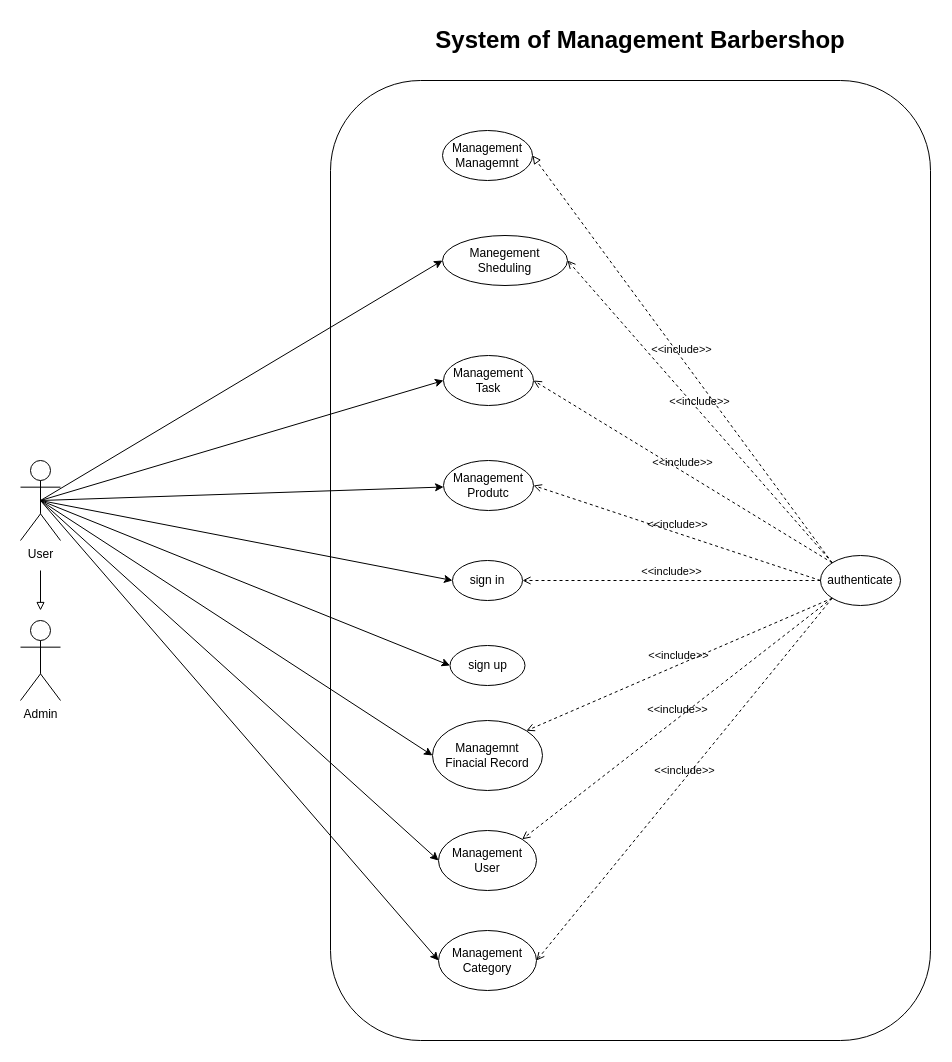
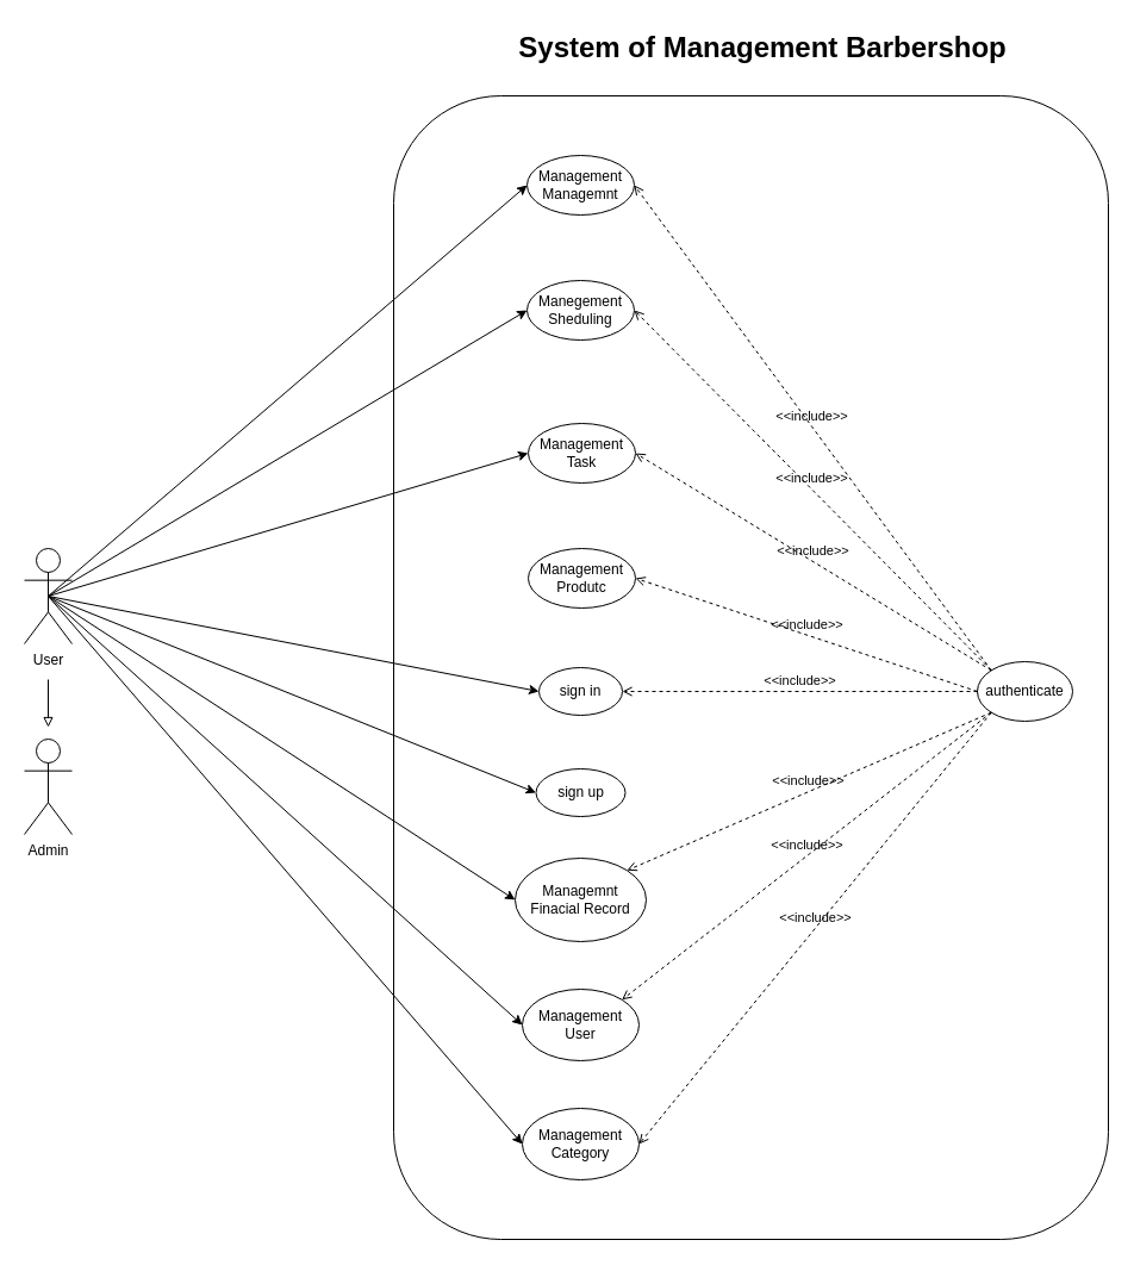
- <mxCell id="26" value="&amp;lt;&amp;lt;include&amp;gt;&amp;gt;" style="html=1;verticalAlign=bottom;labelBackgroundColor=none;endArrow=block;endFill=0;dashed=1;rounded=0;entryX=1;entryY=0.5;entryDx=0;entryDy=0;exitX=0;exitY=0;exitDx=0;exitDy=0;" edge="1" parent="1" source="17" target="25"><mxGeometry x="0.004" width="160" relative="1" as="geometry"><mxPoint x="710" y="245" as="sourcePoint" /><mxPoint x="563" y="175" as="targetPoint" /><mxPoint as="offset" /></mxGeometry></mxCell>
+ <mxCell id="26" value="&amp;lt;&amp;lt;include&amp;gt;&amp;gt;" style="html=1;verticalAlign=bottom;labelBackgroundColor=none;endArrow=open;endFill=0;dashed=1;rounded=0;entryX=1;entryY=0.5;entryDx=0;entryDy=0;exitX=0;exitY=0;exitDx=0;exitDy=0;" edge="1" parent="1" source="17" target="25"><mxGeometry x="0.004" width="160" relative="1" as="geometry"><mxPoint x="710" y="245" as="sourcePoint" /><mxPoint x="563" y="175" as="targetPoint" /><mxPoint as="offset" /></mxGeometry></mxCell>
- <mxCell id="21" value="Manegement Sheduling" style="ellipse;whiteSpace=wrap;html=1;" vertex="1" parent="1"><mxGeometry x="442" y="235" width="125" height="50" as="geometry" /></mxCell>
+ <mxCell id="21" value="Manegement Sheduling" style="ellipse;whiteSpace=wrap;html=1;" vertex="1" parent="1"><mxGeometry x="442" y="235" width="90" height="50" as="geometry" /></mxCell>
- <mxCell id="4" style="rounded=0;orthogonalLoop=1;jettySize=auto;html=1;exitX=0.5;exitY=0.5;exitDx=0;exitDy=0;exitPerimeter=0;" edge="1" parent="1" source="12" target="19"><mxGeometry relative="1" as="geometry" /></mxCell>
+ <mxCell id="4" style="rounded=0;orthogonalLoop=1;jettySize=auto;html=1;exitX=0.5;exitY=0.5;exitDx=0;exitDy=0;exitPerimeter=0;entryX=0;entryY=0.5;entryDx=0;entryDy=0;" edge="1" parent="1" source="12" target="25"><mxGeometry relative="1" as="geometry" /></mxCell>
